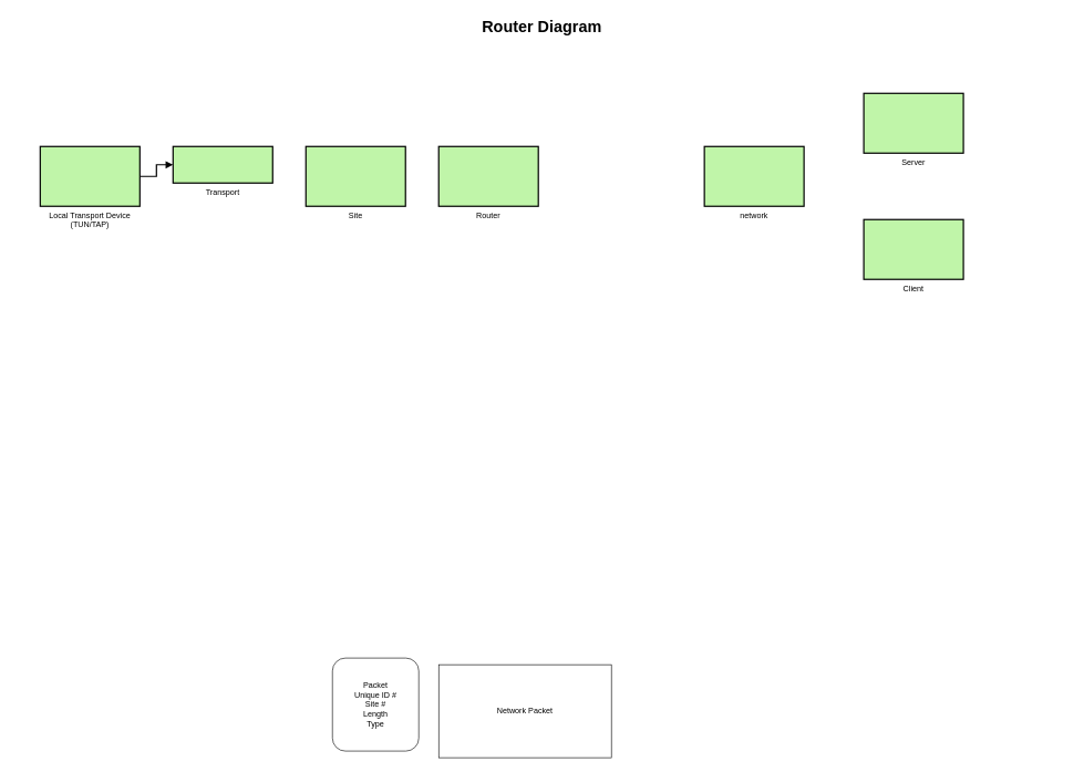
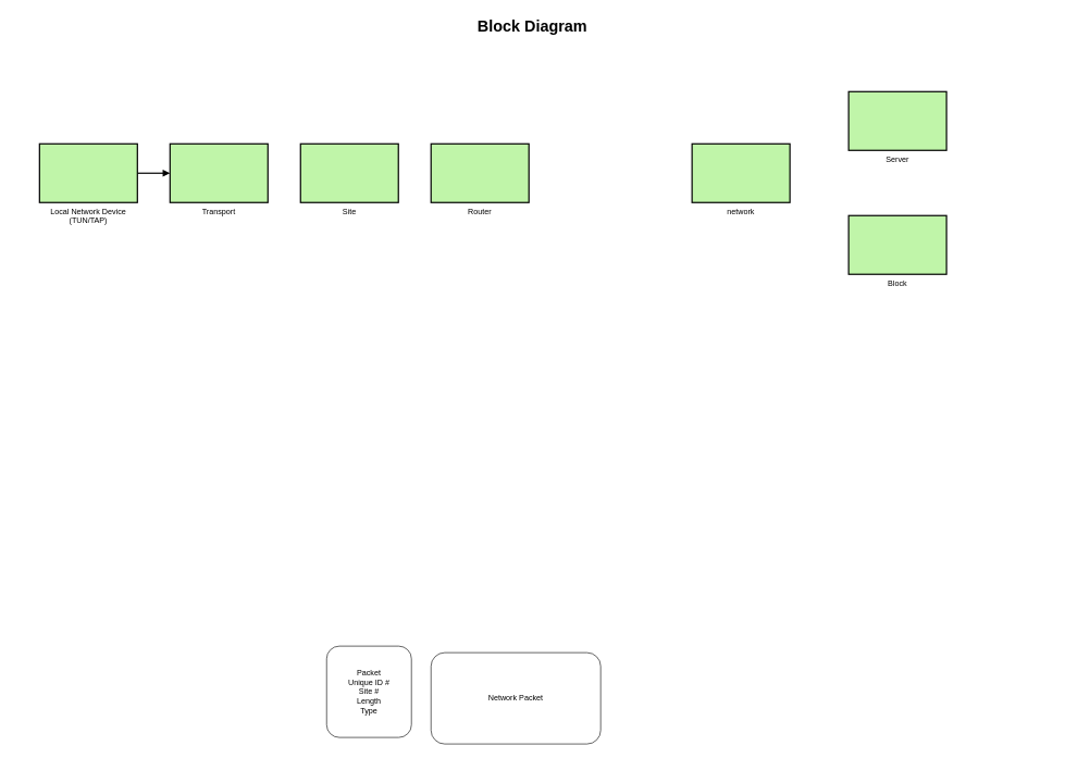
- <mxCell id="4" value="Router Diagram" style="text;strokeColor=none;fillColor=none;html=1;fontSize=24;fontStyle=1;verticalAlign=middle;align=center;" parent="1" vertex="1"><mxGeometry x="20" y="20" width="1590" height="40" as="geometry" /></mxCell>
+ <mxCell id="4" value="Block Diagram" style="text;strokeColor=none;fillColor=none;html=1;fontSize=24;fontStyle=1;verticalAlign=middle;align=center;" parent="1" vertex="1"><mxGeometry x="20" y="20" width="1590" height="40" as="geometry" /></mxCell>
- <mxCell id="5" value="Transport" style="strokeWidth=2;dashed=0;align=center;fontSize=12;shape=rect;verticalLabelPosition=bottom;verticalAlign=top;fillColor=#c0f5a9" vertex="1" parent="1"><mxGeometry x="260" y="220" width="150" height="55" as="geometry" /></mxCell>
+ <mxCell id="5" value="Transport" style="strokeWidth=2;dashed=0;align=center;fontSize=12;shape=rect;verticalLabelPosition=bottom;verticalAlign=top;fillColor=#c0f5a9" vertex="1" parent="1"><mxGeometry x="260" y="220" width="150" height="90" as="geometry" /></mxCell>
- <mxCell id="3" value="Local Transport Device&#10;(TUN/TAP)" style="strokeWidth=2;dashed=0;align=center;fontSize=12;shape=rect;verticalLabelPosition=bottom;verticalAlign=top;fillColor=#c0f5a9" parent="1" vertex="1"><mxGeometry x="60" y="220" width="150" height="90" as="geometry" /></mxCell>
+ <mxCell id="3" value="Local Network Device&#10;(TUN/TAP)" style="strokeWidth=2;dashed=0;align=center;fontSize=12;shape=rect;verticalLabelPosition=bottom;verticalAlign=top;fillColor=#c0f5a9" parent="1" vertex="1"><mxGeometry x="60" y="220" width="150" height="90" as="geometry" /></mxCell>
- <mxCell id="12" value="Client" style="strokeWidth=2;dashed=0;align=center;fontSize=12;shape=rect;verticalLabelPosition=bottom;verticalAlign=top;fillColor=#c0f5a9" vertex="1" parent="1"><mxGeometry x="1300" y="330" width="150" height="90" as="geometry" /></mxCell>
+ <mxCell id="12" value="Block" style="strokeWidth=2;dashed=0;align=center;fontSize=12;shape=rect;verticalLabelPosition=bottom;verticalAlign=top;fillColor=#c0f5a9" vertex="1" parent="1"><mxGeometry x="1300" y="330" width="150" height="90" as="geometry" /></mxCell>
- <mxCell id="10" value="Network Packet" style="whiteSpace=wrap;html=1;rounded=0;" vertex="1" parent="1"><mxGeometry x="660" y="1000" width="260" height="140" as="geometry" /></mxCell>
+ <mxCell id="10" value="Network Packet" style="rounded=1;whiteSpace=wrap;html=1;" vertex="1" parent="1"><mxGeometry x="660" y="1000" width="260" height="140" as="geometry" /></mxCell>
